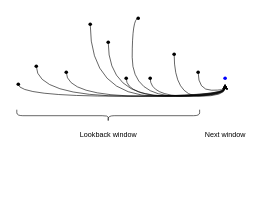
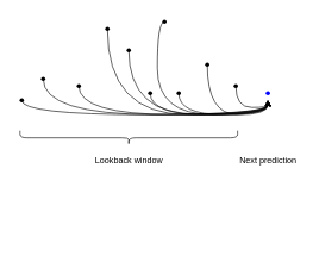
- <mxCell id="18" value="Next window" style="text;html=1;align=center;verticalAlign=middle;resizable=0;points=[];autosize=1;strokeColor=none;fillColor=none;" vertex="1" parent="1"><mxGeometry x="325" y="210" width="100" height="30" as="geometry" /></mxCell>
+ <mxCell id="18" value="Next prediction" style="text;html=1;align=center;verticalAlign=middle;resizable=0;points=[];autosize=1;strokeColor=none;fillColor=none;" vertex="1" parent="1"><mxGeometry x="325" y="210" width="100" height="30" as="geometry" /></mxCell>
